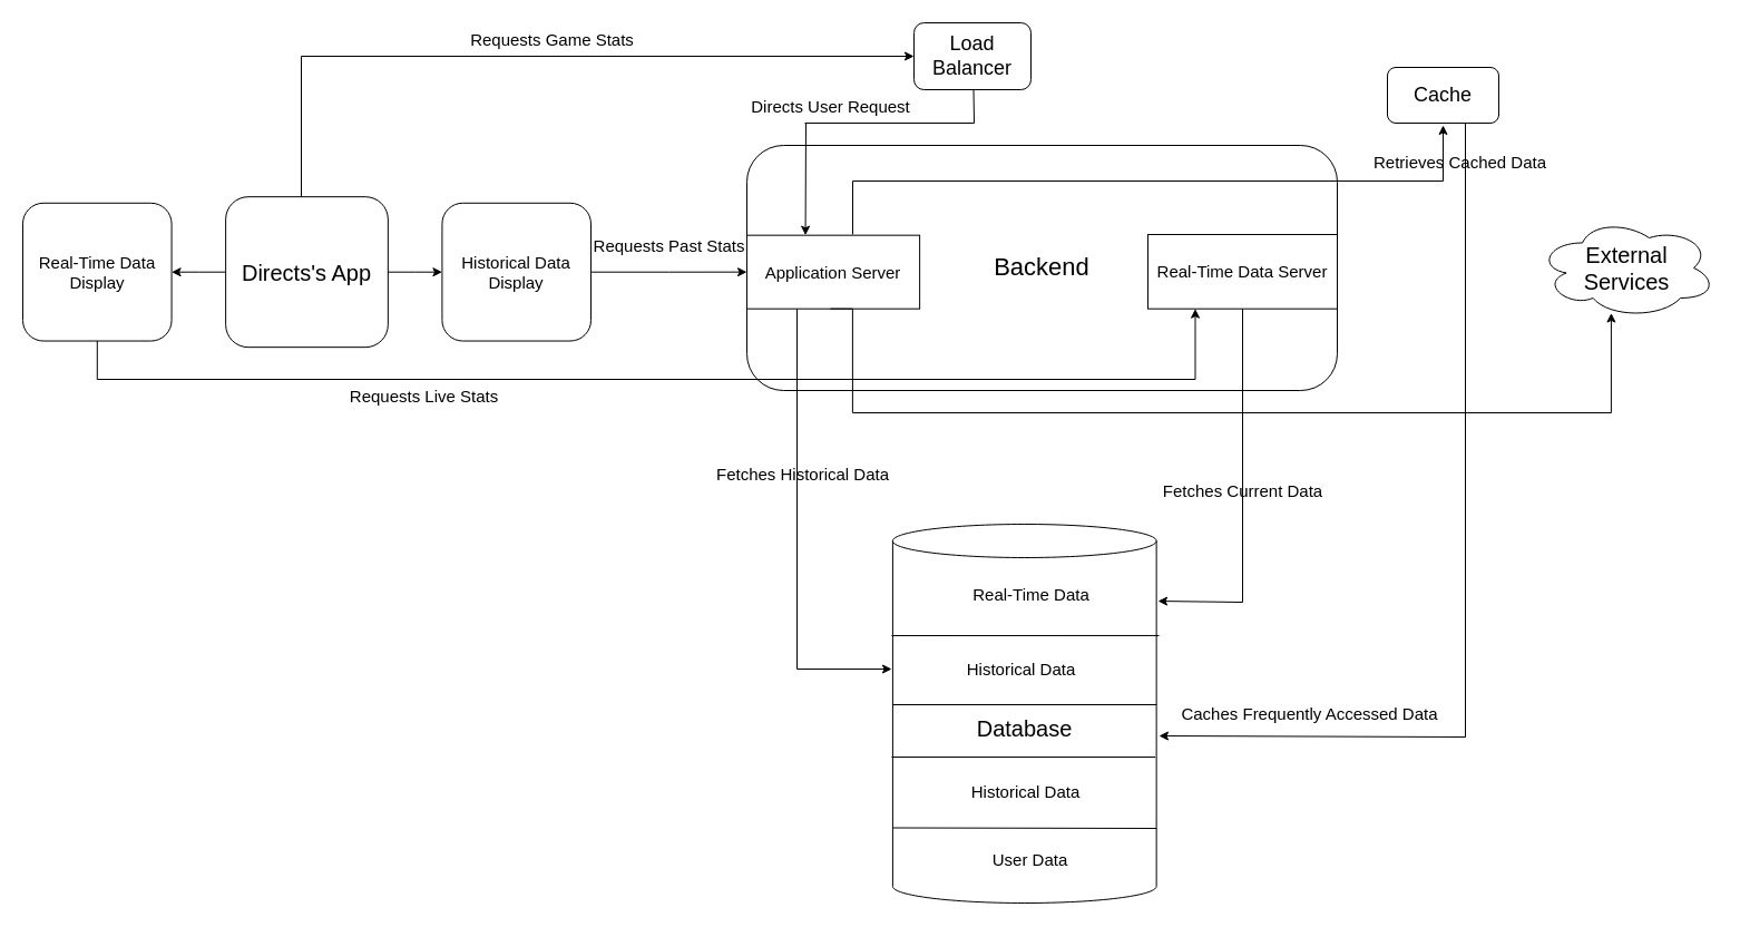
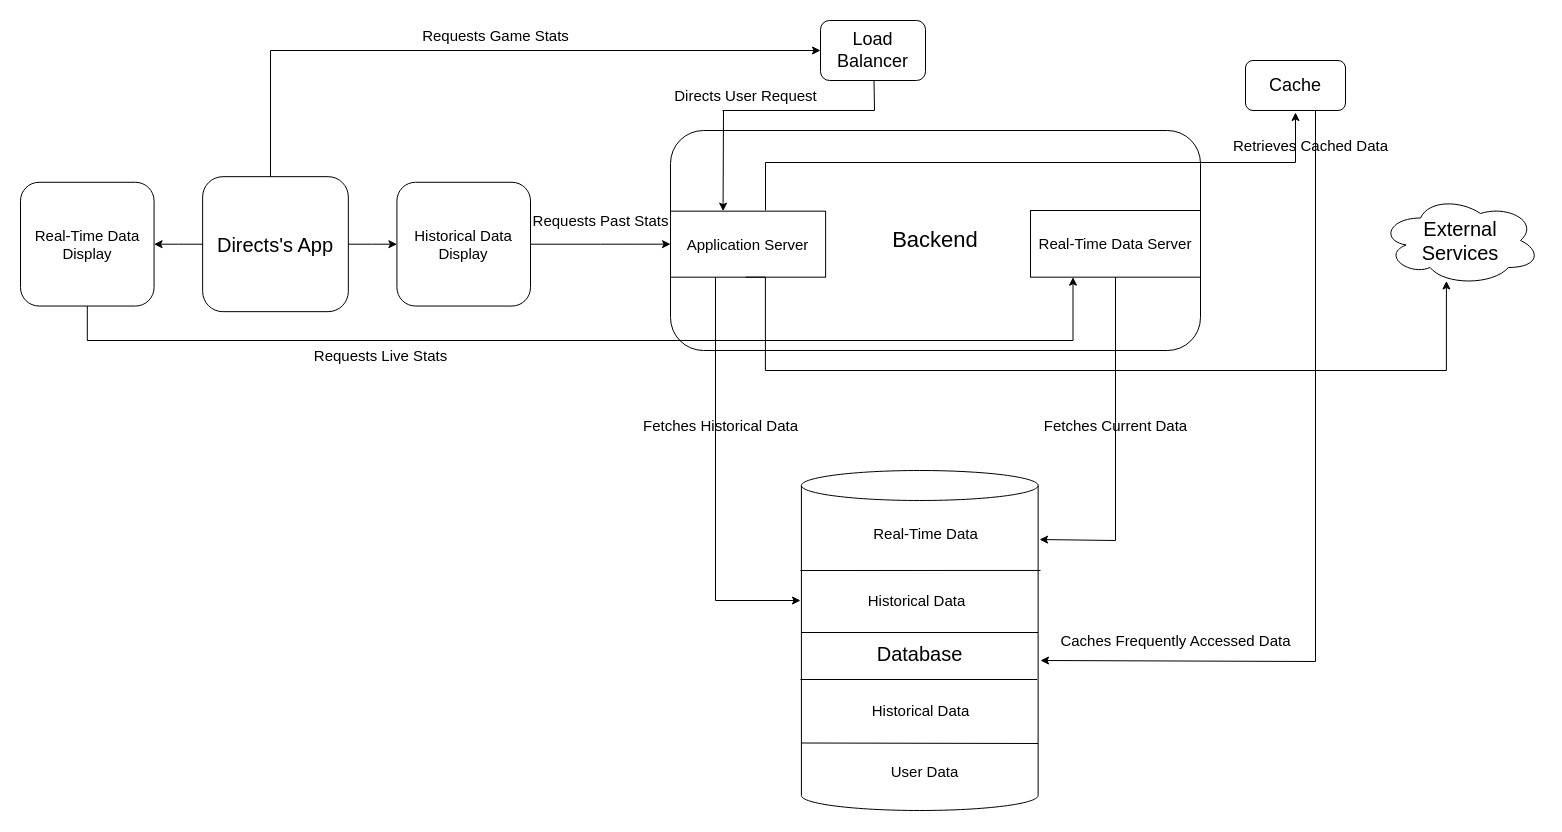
- <mxCell id="36" value="&lt;font style=&quot;font-size: 15px;&quot;&gt;Fetches Current Data&lt;/font&gt;" style="text;html=1;align=center;verticalAlign=middle;resizable=0;points=[];autosize=1;strokeColor=none;fillColor=none;" vertex="1" parent="1"><mxGeometry x="1030" y="425" width="170" height="30" as="geometry" /></mxCell>
+ <mxCell id="36" value="&lt;font style=&quot;font-size: 15px;&quot;&gt;Fetches Current Data&lt;/font&gt;" style="text;html=1;align=center;verticalAlign=middle;resizable=0;points=[];autosize=1;strokeColor=none;fillColor=none;" vertex="1" parent="1"><mxGeometry x="1030" y="410" width="170" height="30" as="geometry" /></mxCell>
